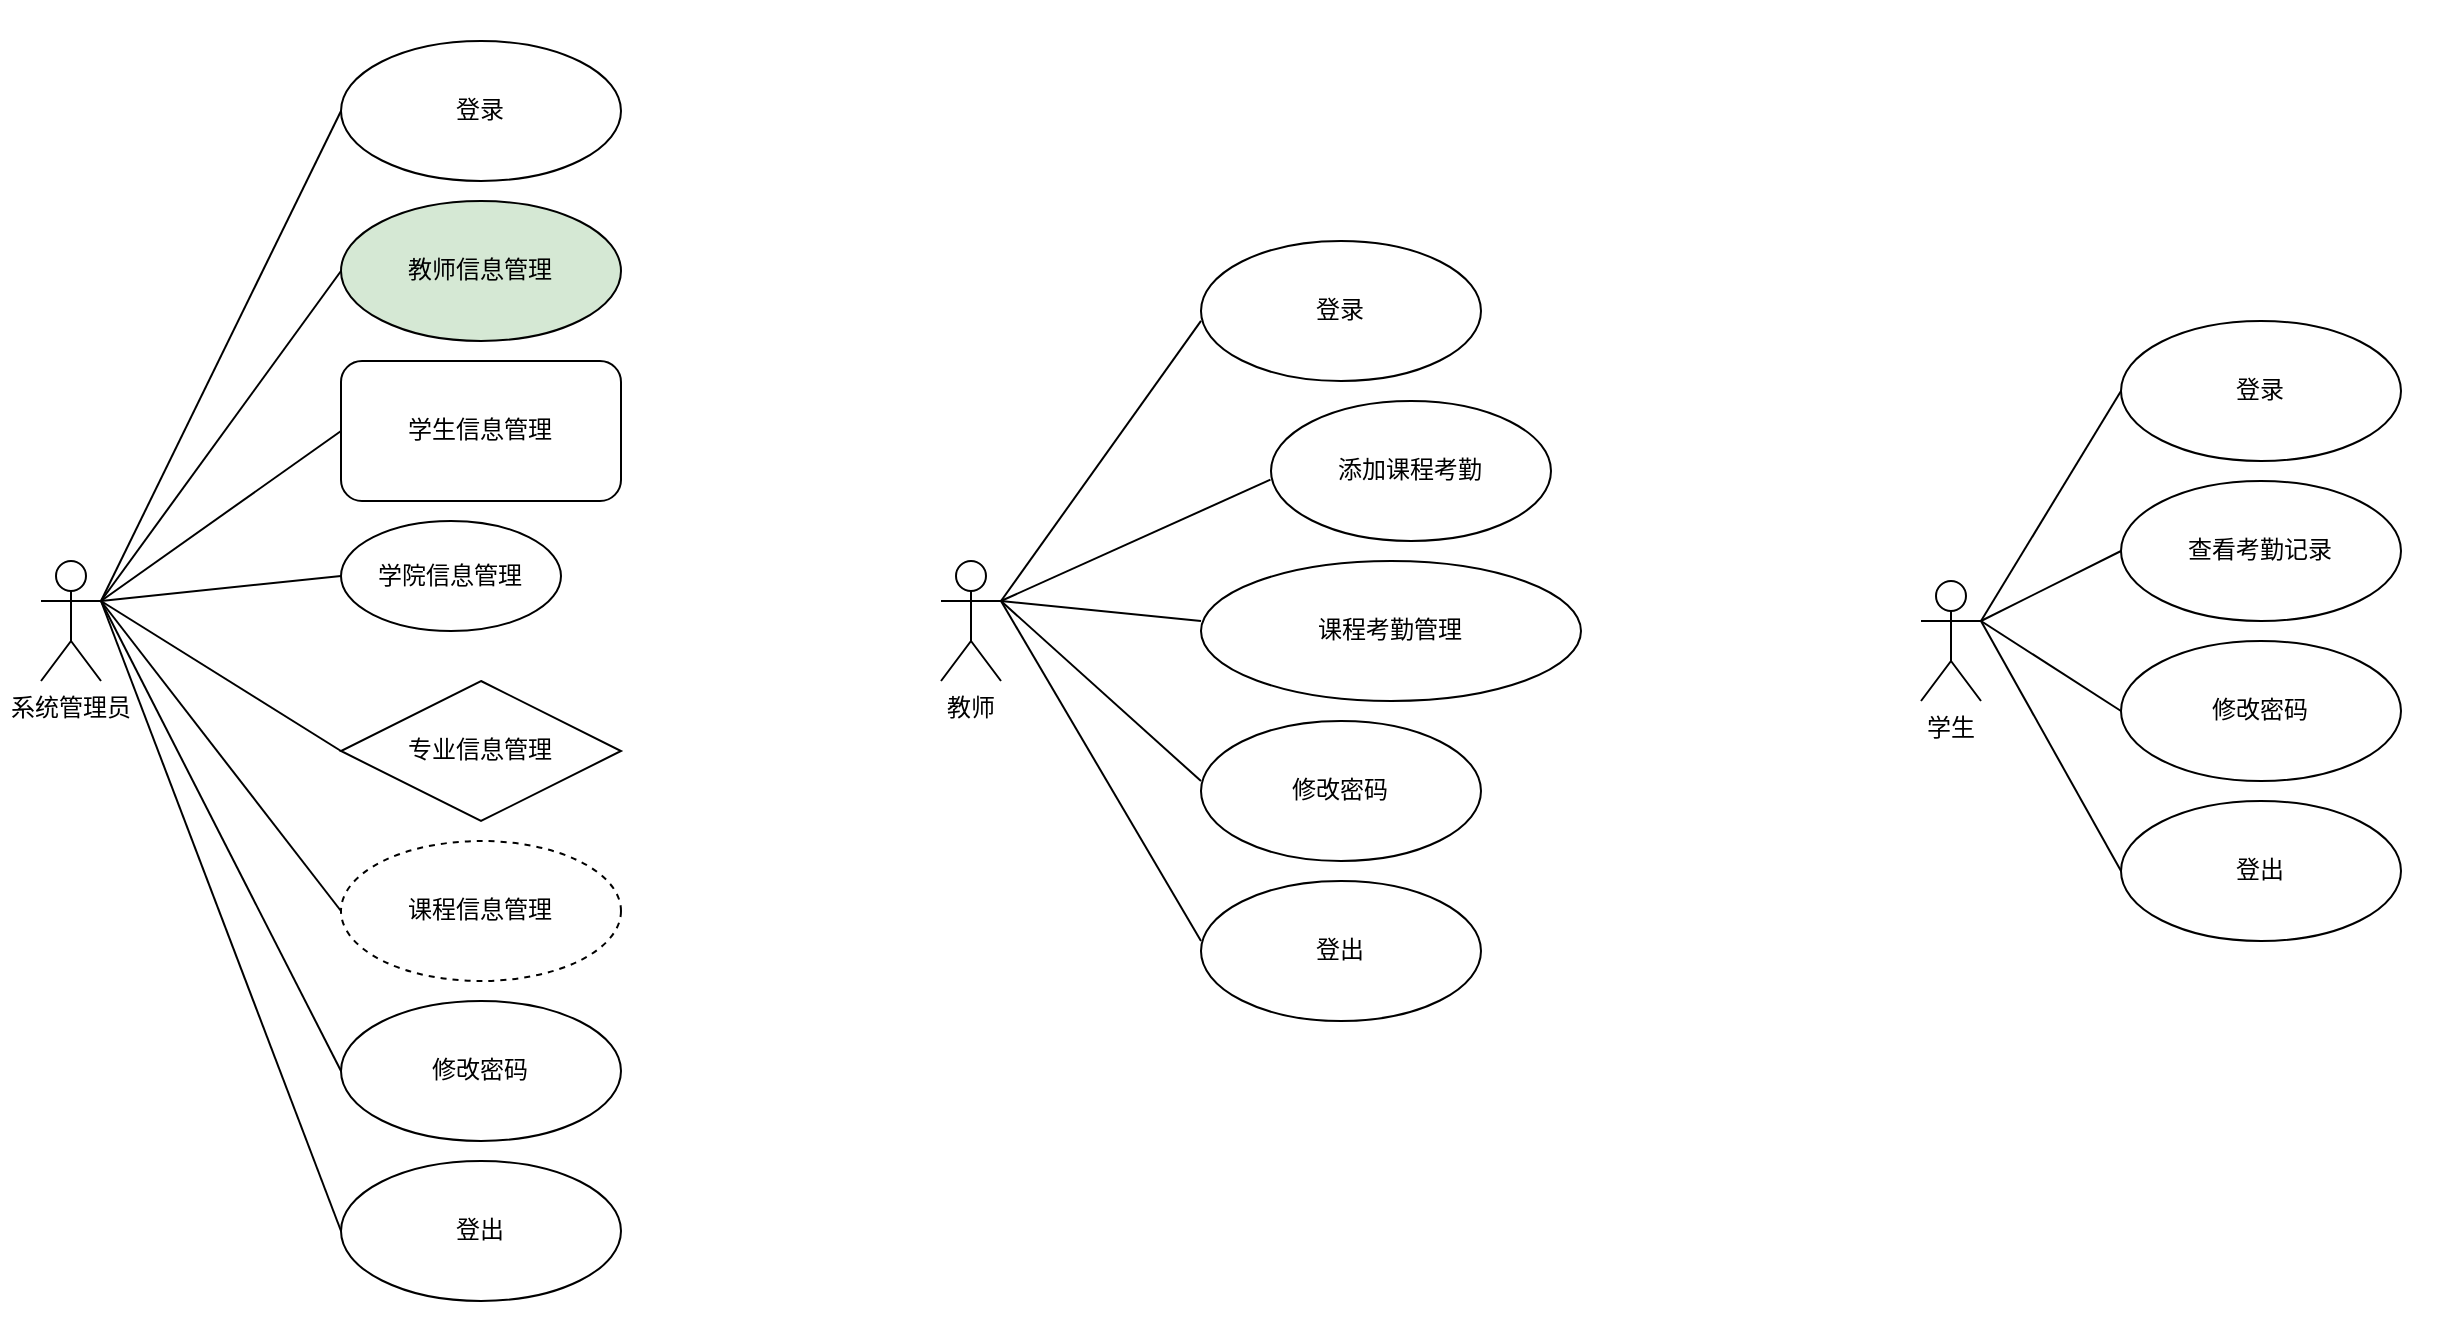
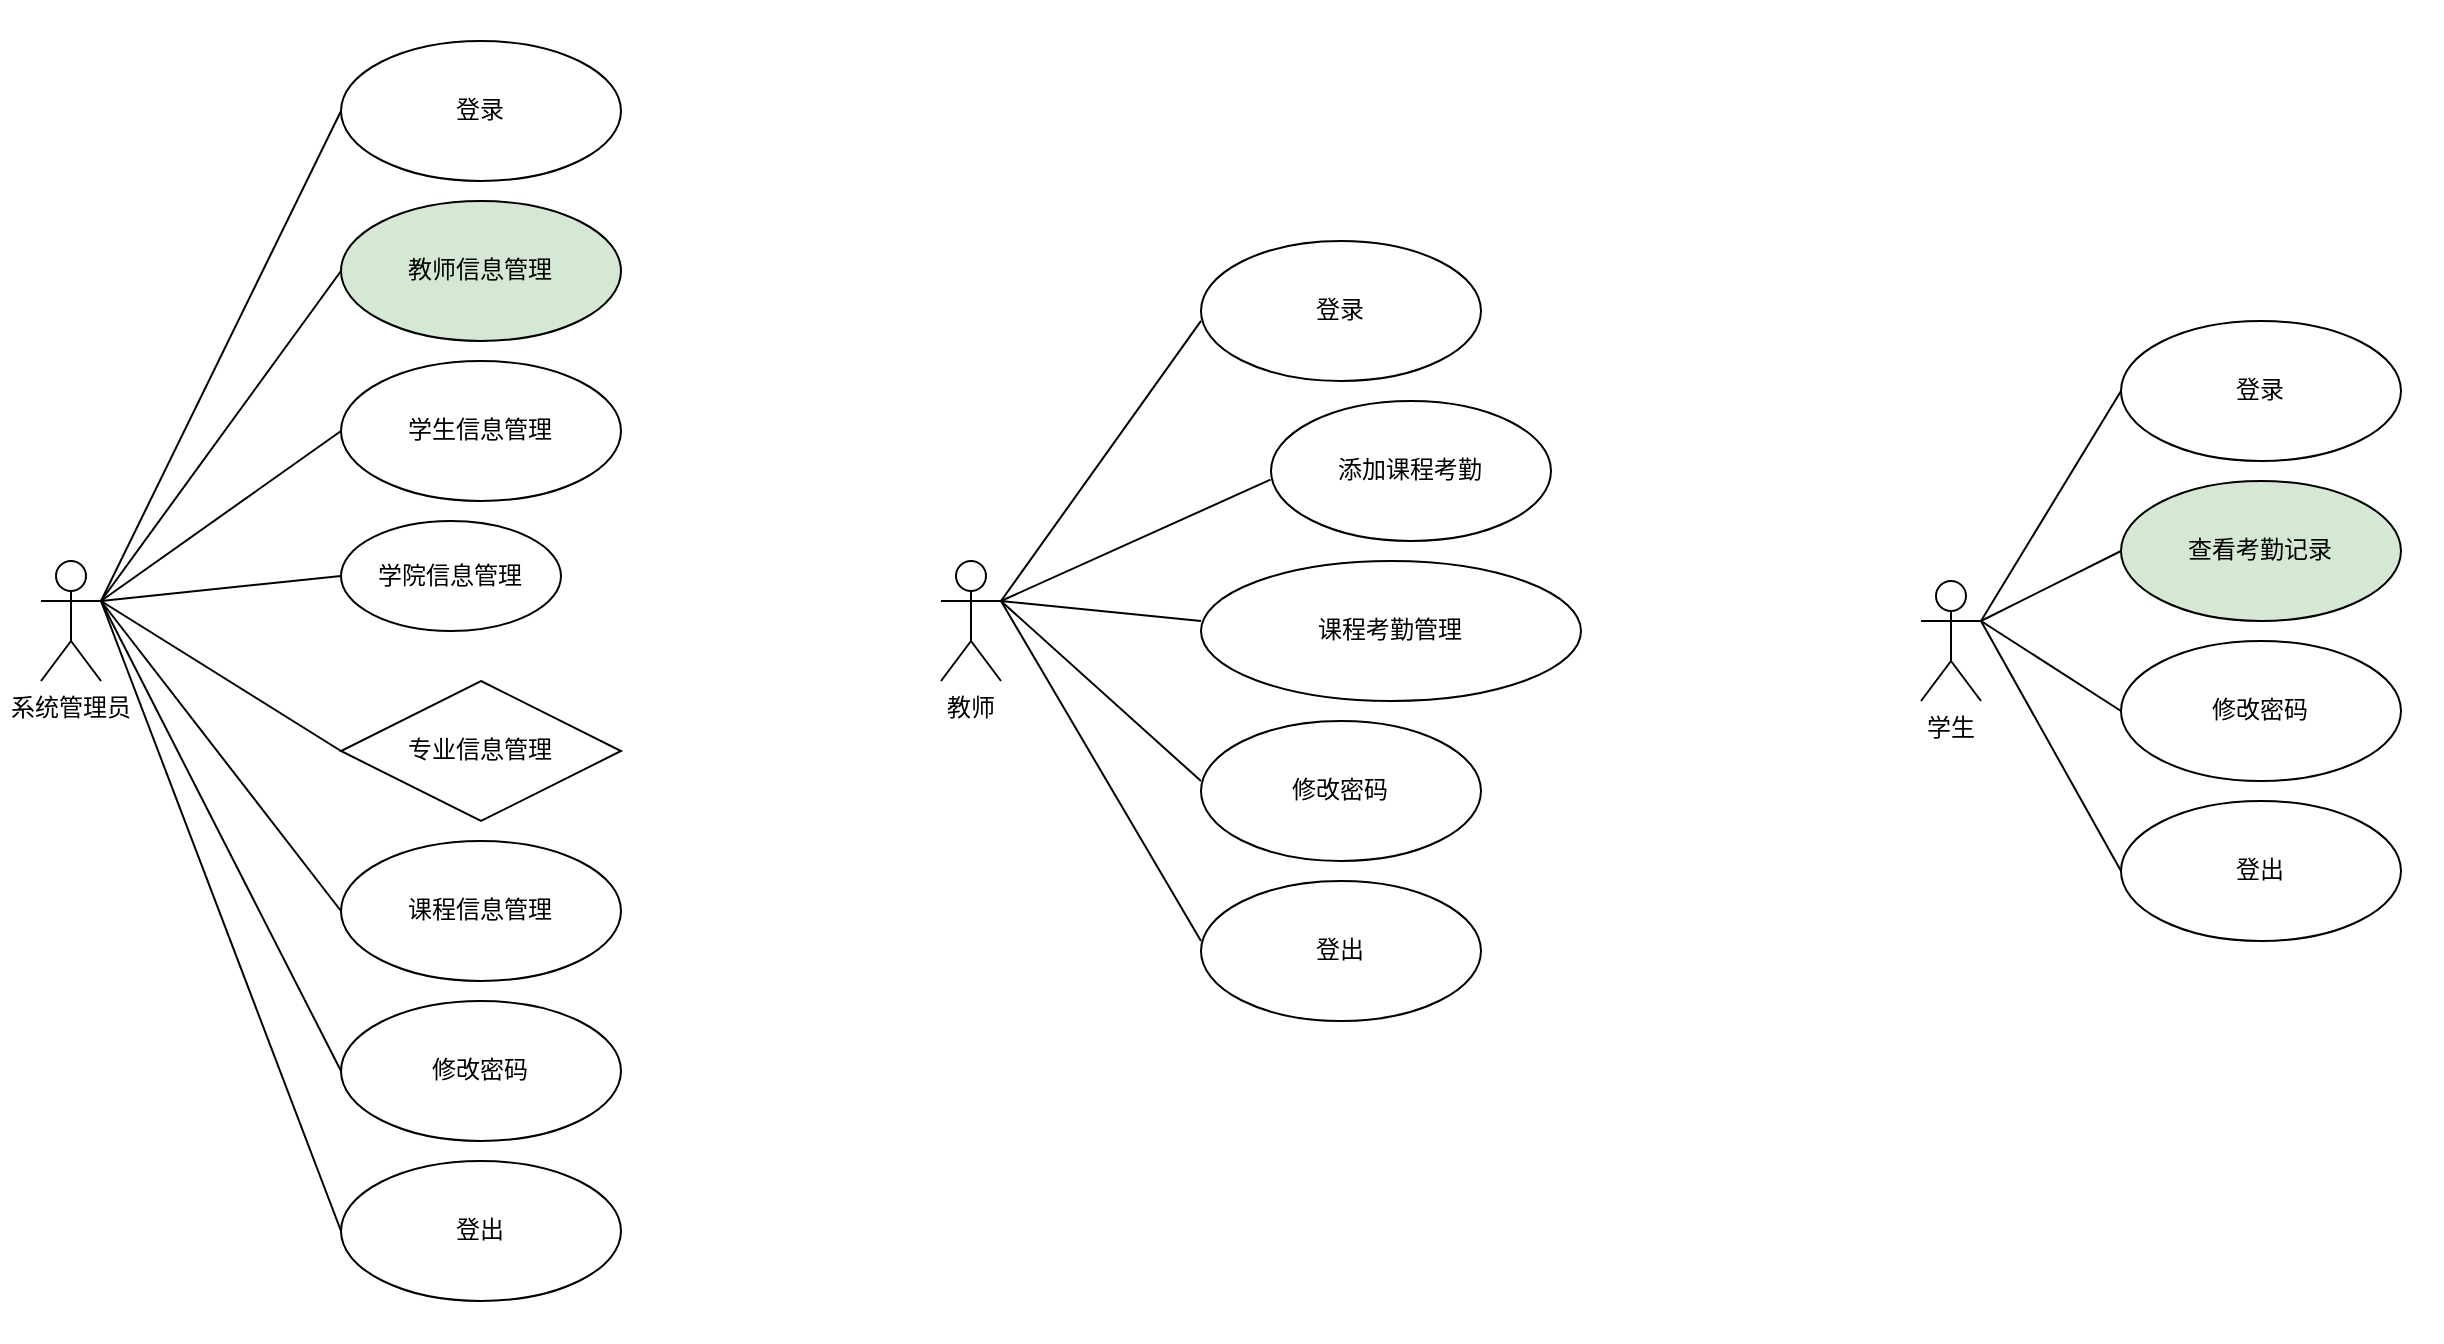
- <mxCell id="3" value="学生信息管理" style="whiteSpace=wrap;html=1;rounded=1;" vertex="1" parent="1"><mxGeometry x="170" y="180" width="140" height="70" as="geometry" /></mxCell>
+ <mxCell id="3" value="学生信息管理" style="ellipse;whiteSpace=wrap;html=1;" vertex="1" parent="1"><mxGeometry x="170" y="180" width="140" height="70" as="geometry" /></mxCell>
- <mxCell id="34" value="查看考勤记录" style="ellipse;whiteSpace=wrap;html=1;" vertex="1" parent="1"><mxGeometry x="1060" y="240" width="140" height="70" as="geometry" /></mxCell>
+ <mxCell id="34" value="查看考勤记录" style="ellipse;whiteSpace=wrap;html=1;fillColor=#d5e8d4;" vertex="1" parent="1"><mxGeometry x="1060" y="240" width="140" height="70" as="geometry" /></mxCell>
- <mxCell id="7" value="课程信息管理" style="ellipse;whiteSpace=wrap;html=1;dashed=1;" vertex="1" parent="1"><mxGeometry x="170" y="420" width="140" height="70" as="geometry" /></mxCell>
+ <mxCell id="7" value="课程信息管理" style="ellipse;whiteSpace=wrap;html=1;" vertex="1" parent="1"><mxGeometry x="170" y="420" width="140" height="70" as="geometry" /></mxCell>
